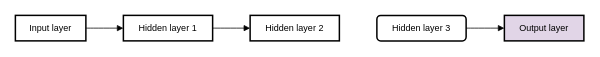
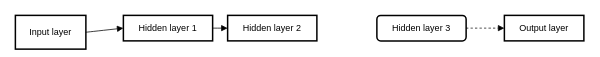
- <mxCell id="2" value="Input layer" style="whiteSpace=wrap;strokeWidth=2;" vertex="1" parent="1"><mxGeometry width="94" height="34" as="geometry" x="20" y="20" /></mxCell>
+ <mxCell id="2" value="Input layer" style="whiteSpace=wrap;strokeWidth=2;" vertex="1" parent="1"><mxGeometry x="20" y="20" width="94" height="45" as="geometry" /></mxCell>
- <mxCell id="4" value="Hidden layer 2" style="whiteSpace=wrap;strokeWidth=2;" vertex="1" parent="1"><mxGeometry x="333" width="119" height="34" as="geometry" y="20" /></mxCell>
+ <mxCell id="4" value="Hidden layer 2" style="whiteSpace=wrap;strokeWidth=2;" vertex="1" parent="1"><mxGeometry x="303" y="20" width="119" height="34" as="geometry" /></mxCell>
- <mxCell id="9" value="" style="curved=1;startArrow=none;endArrow=block;exitX=1.006;exitY=0.5;entryX=-0.002;entryY=0.5;" edge="1" parent="1" source="5" target="6"><mxGeometry relative="1" as="geometry"><Array as="points" /></mxGeometry></mxCell>
+ <mxCell id="9" value="" style="curved=1;startArrow=none;endArrow=block;exitX=1.006;exitY=0.5;entryX=-0.002;entryY=0.5;dashed=1;" edge="1" parent="1" source="5" target="6"><mxGeometry relative="1" as="geometry"><Array as="points" /></mxGeometry></mxCell>
- <mxCell id="6" value="Output layer" style="whiteSpace=wrap;strokeWidth=2;fillColor=#e1d5e7;" vertex="1" parent="1"><mxGeometry x="672" width="106" height="34" as="geometry" y="20" /></mxCell>
+ <mxCell id="6" value="Output layer" style="whiteSpace=wrap;strokeWidth=2;" vertex="1" parent="1"><mxGeometry x="672" width="106" height="34" as="geometry" y="20" /></mxCell>
